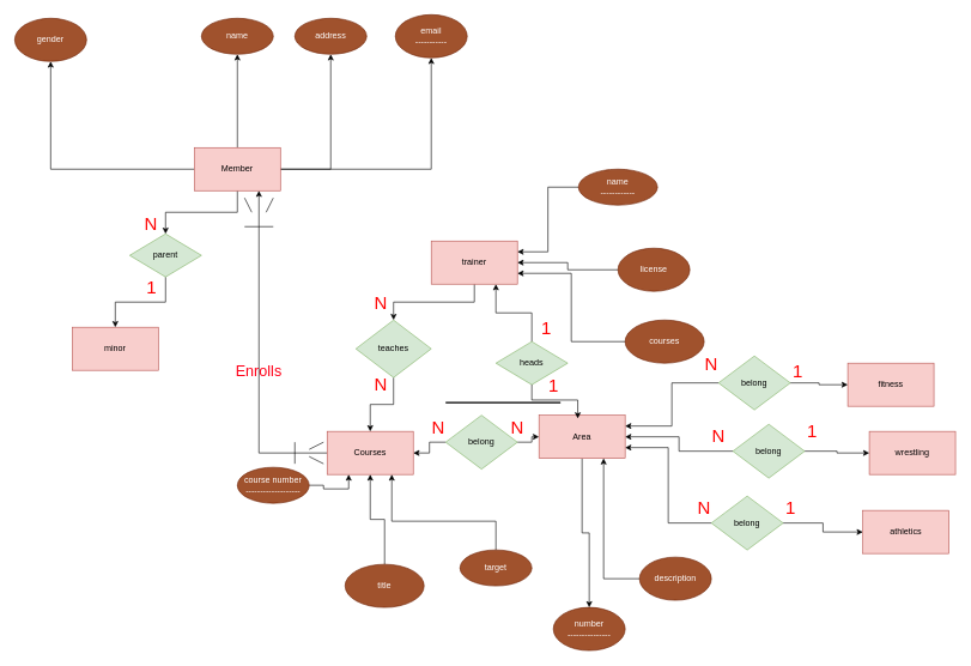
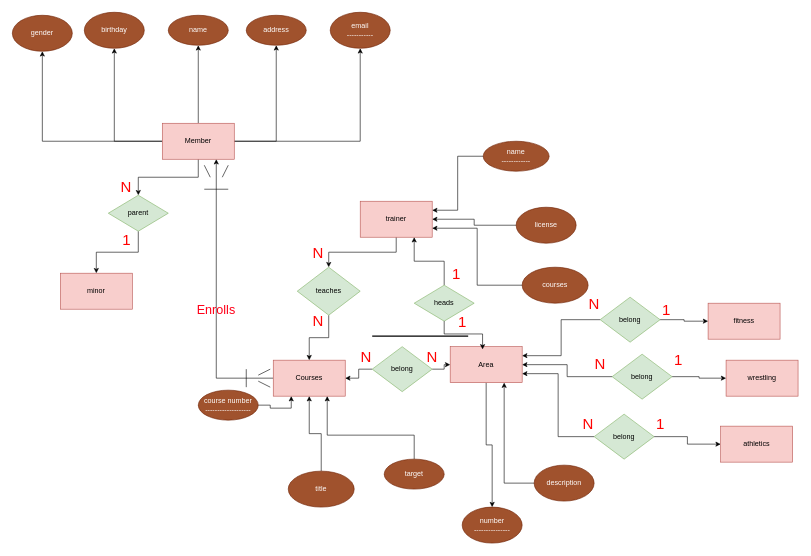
+ <mxCell id="13" value="birthday" style="ellipse;whiteSpace=wrap;html=1;fillColor=#a0522d;fontColor=#ffffff;strokeColor=#6D1F00;" vertex="1" parent="1"><mxGeometry x="140" y="20" width="100" height="60" as="geometry" /></mxCell>
+ <mxCell id="3" style="edgeStyle=orthogonalEdgeStyle;rounded=0;orthogonalLoop=1;jettySize=auto;html=1;" edge="1" parent="1" source="8" target="13"><mxGeometry relative="1" as="geometry" /></mxCell>
